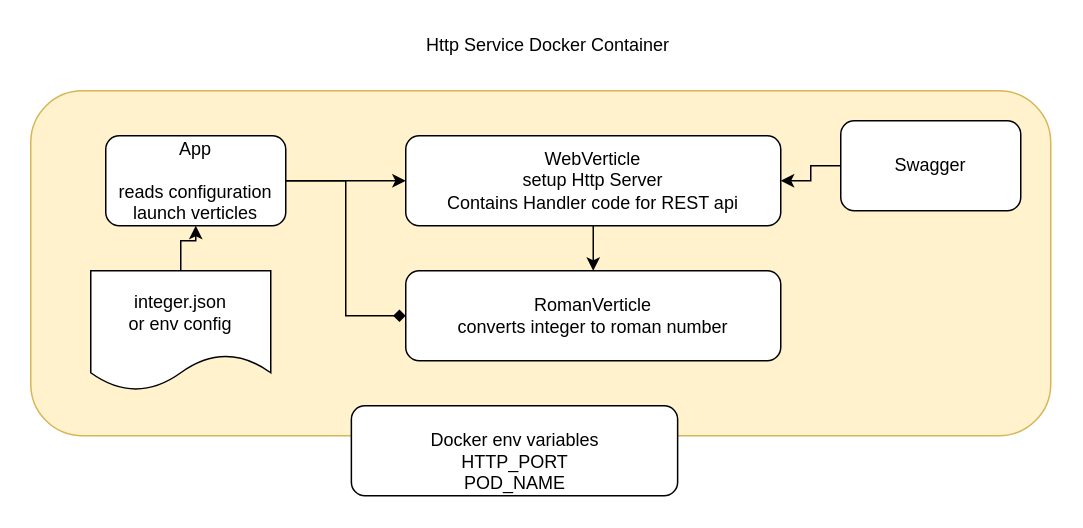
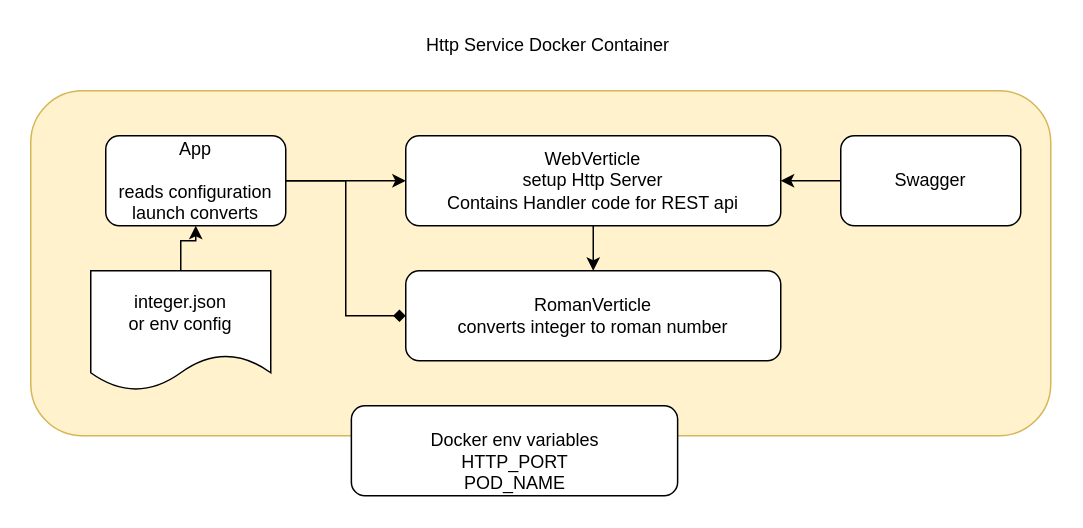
- <mxCell id="11" value="Swagger&lt;br&gt;" style="rounded=1;whiteSpace=wrap;html=1;shadow=0;" vertex="1" parent="1"><mxGeometry x="560" y="80" width="120" height="60" as="geometry" /></mxCell>
+ <mxCell id="11" value="Swagger&lt;br&gt;" style="rounded=1;whiteSpace=wrap;html=1;shadow=0;" vertex="1" parent="1"><mxGeometry x="560" y="90" width="120" height="60" as="geometry" /></mxCell>
- <mxCell id="5" value="App&lt;br&gt;&lt;br&gt;reads configuration&lt;br&gt;launch verticles" style="rounded=1;whiteSpace=wrap;html=1;" vertex="1" parent="1"><mxGeometry x="70" y="90" width="120" height="60" as="geometry" /></mxCell>
+ <mxCell id="5" value="App&lt;br&gt;&lt;br&gt;reads configuration&lt;br&gt;launch converts" style="rounded=1;whiteSpace=wrap;html=1;" vertex="1" parent="1"><mxGeometry x="70" y="90" width="120" height="60" as="geometry" /></mxCell>
